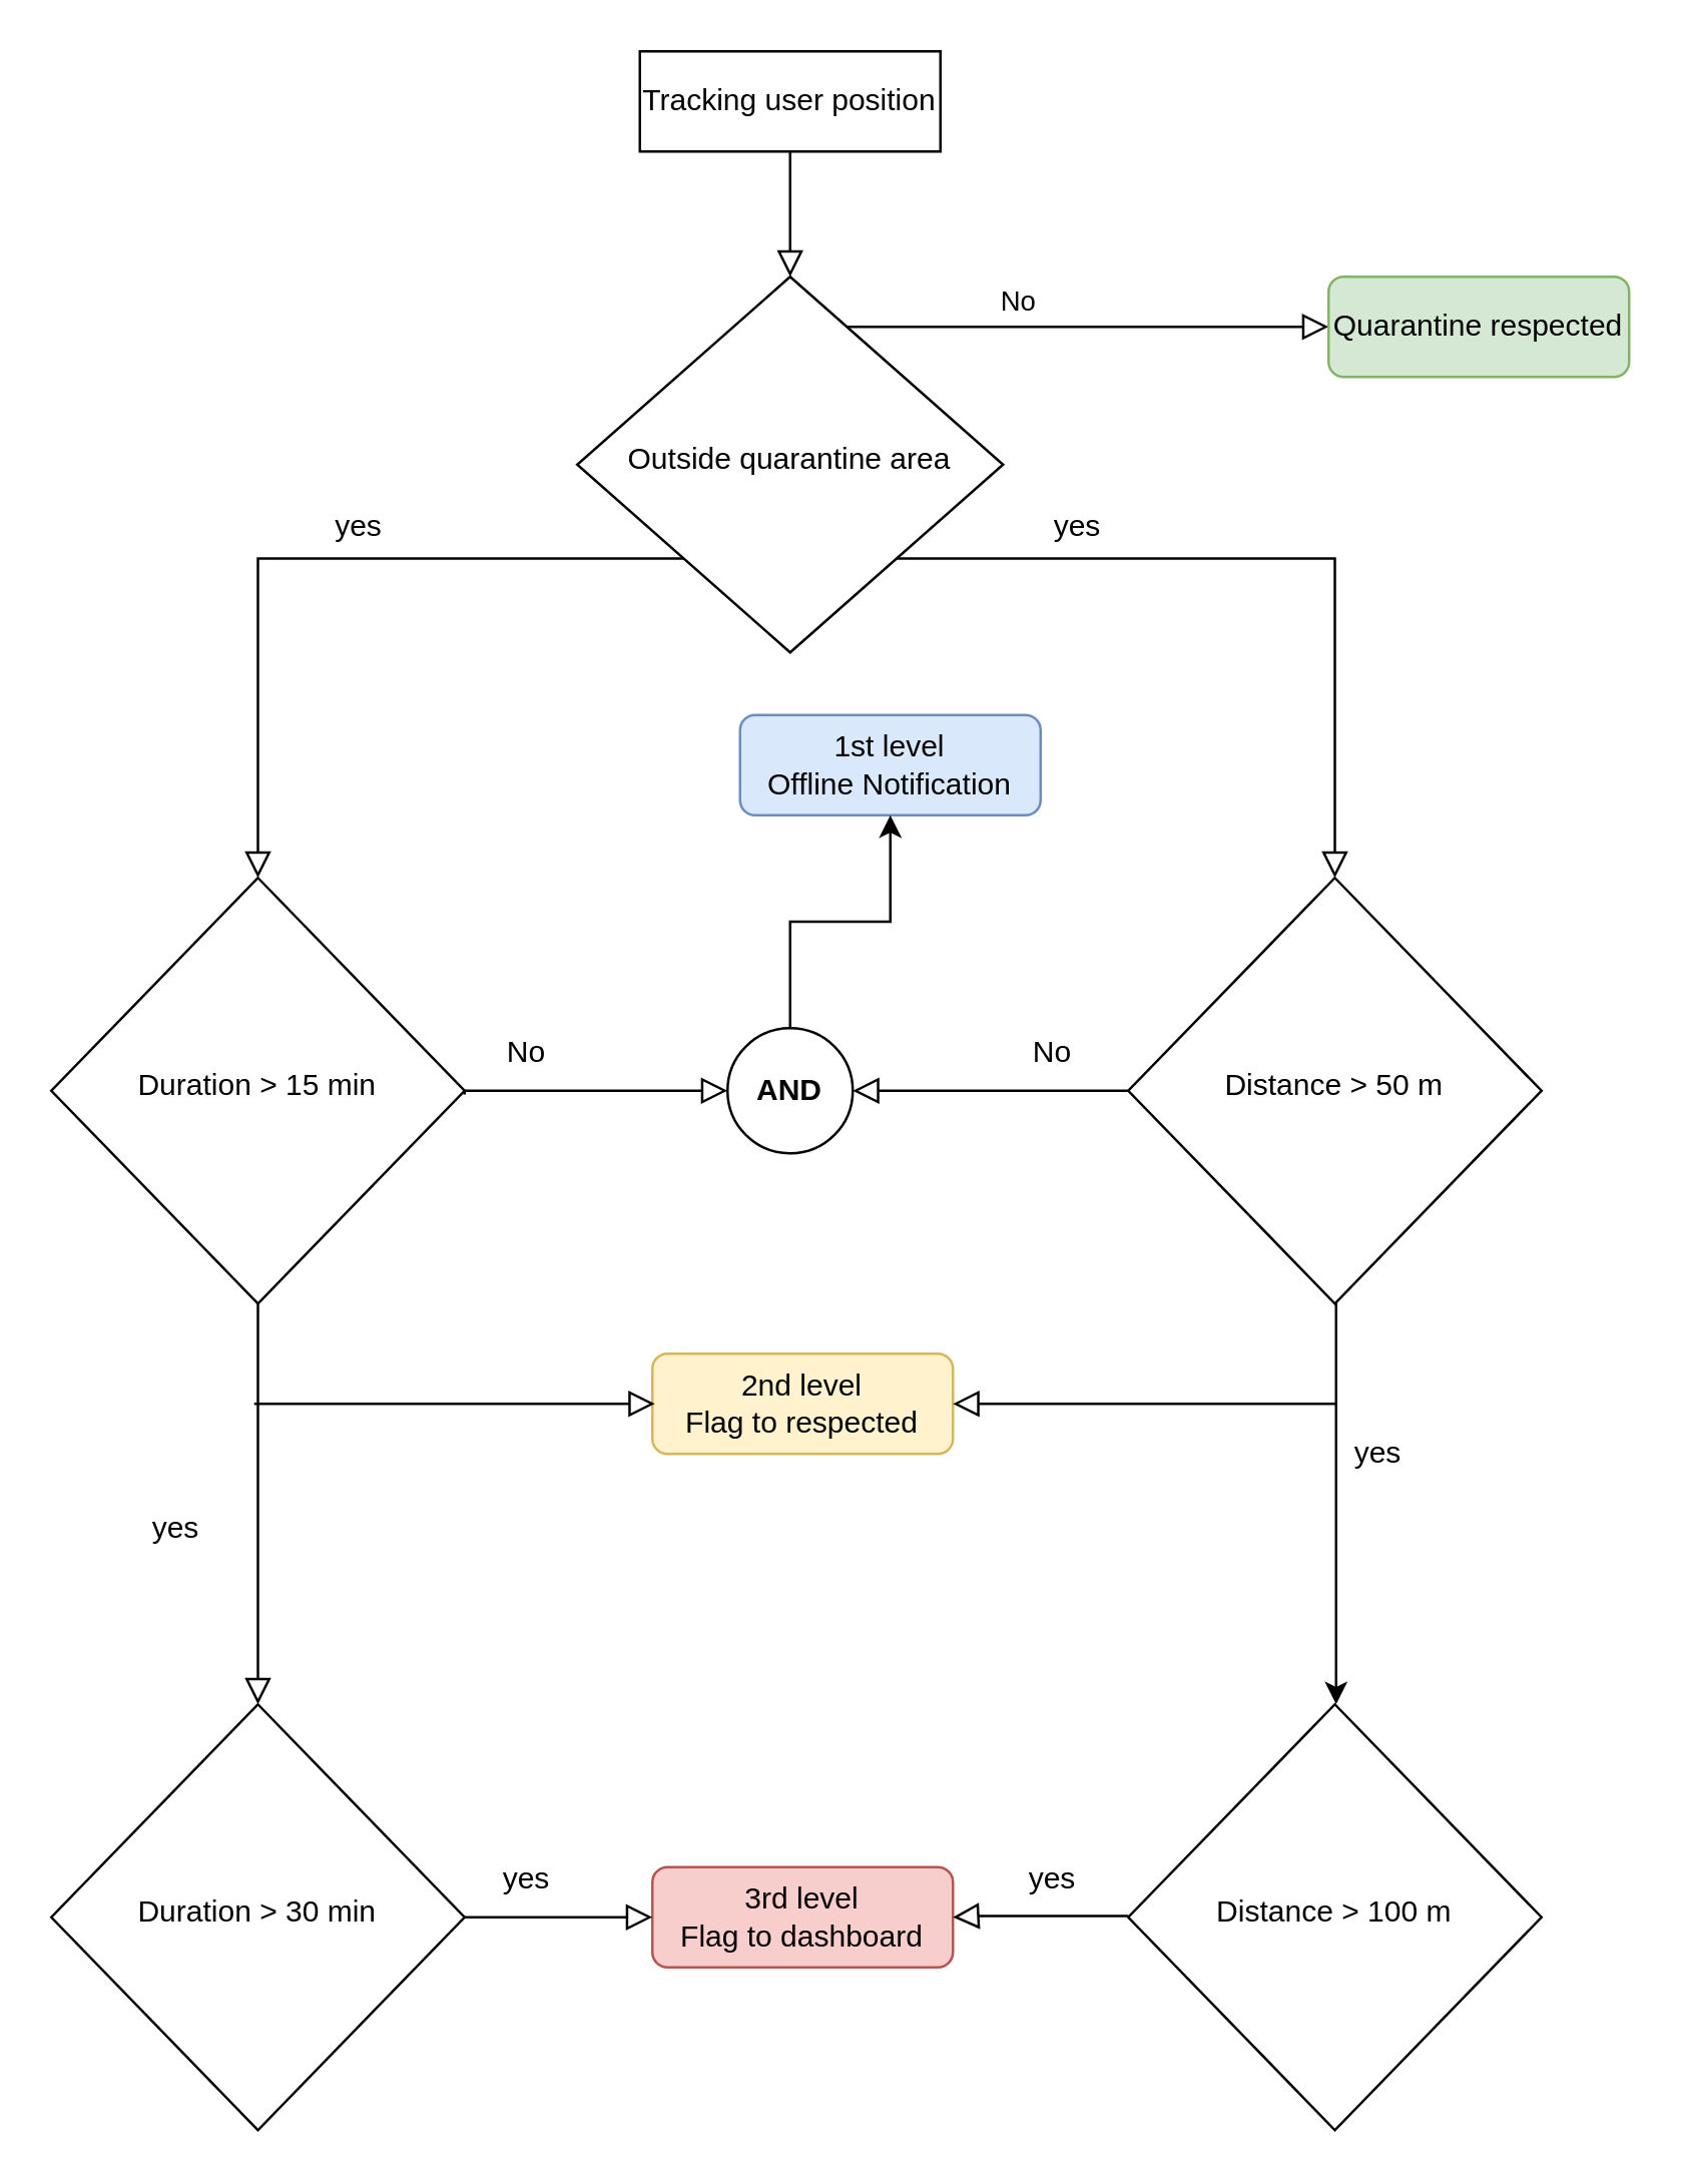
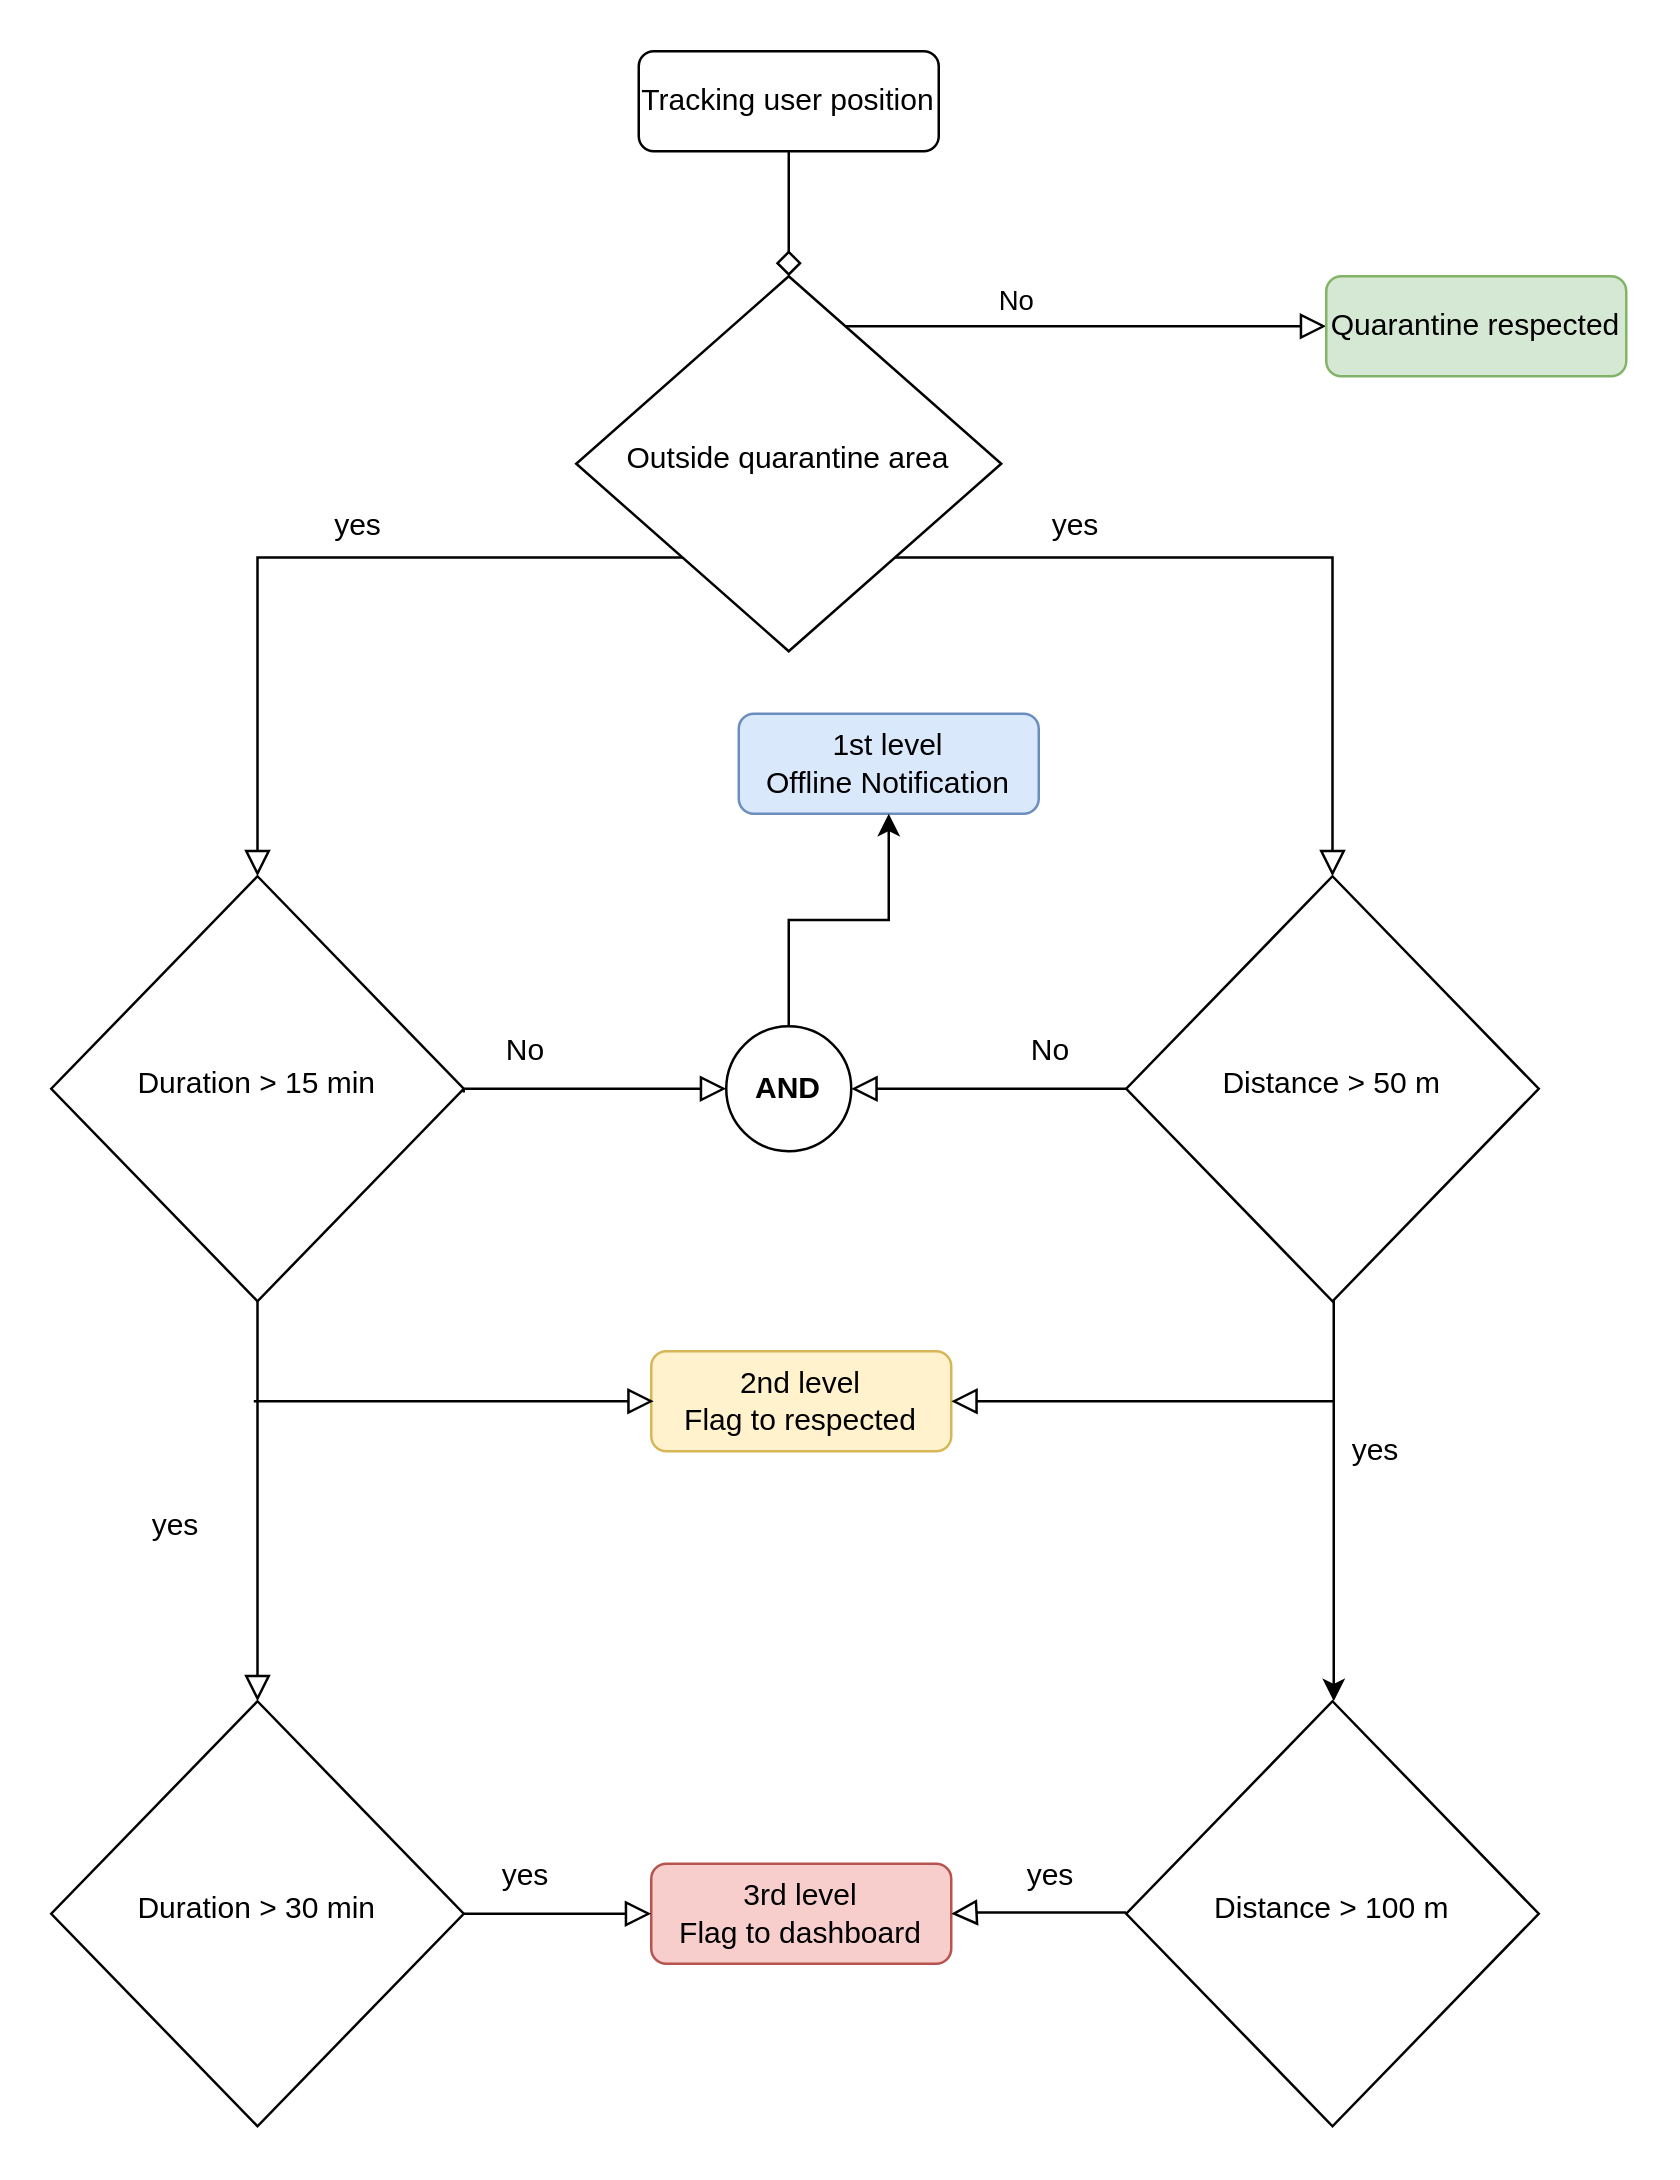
- <mxCell id="3" value="Tracking user position" style="whiteSpace=wrap;html=1;fontSize=12;glass=0;strokeWidth=1;shadow=0;rounded=0;" parent="1" vertex="1"><mxGeometry x="255" y="20" width="120" height="40" as="geometry" /></mxCell>
+ <mxCell id="3" value="Tracking user position" style="rounded=1;whiteSpace=wrap;html=1;fontSize=12;glass=0;strokeWidth=1;shadow=0;" parent="1" vertex="1"><mxGeometry x="255" y="20" width="120" height="40" as="geometry" /></mxCell>
- <mxCell id="2" value="" style="rounded=0;html=1;jettySize=auto;orthogonalLoop=1;fontSize=11;endArrow=block;endFill=0;endSize=8;strokeWidth=1;shadow=0;labelBackgroundColor=none;edgeStyle=orthogonalEdgeStyle;" parent="1" source="3" target="6" edge="1"><mxGeometry relative="1" as="geometry" /></mxCell>
+ <mxCell id="2" value="" style="rounded=0;html=1;jettySize=auto;orthogonalLoop=1;fontSize=11;endArrow=diamond;endFill=0;endSize=8;strokeWidth=1;shadow=0;labelBackgroundColor=none;edgeStyle=orthogonalEdgeStyle;" parent="1" source="3" target="6" edge="1"><mxGeometry relative="1" as="geometry" /></mxCell>
